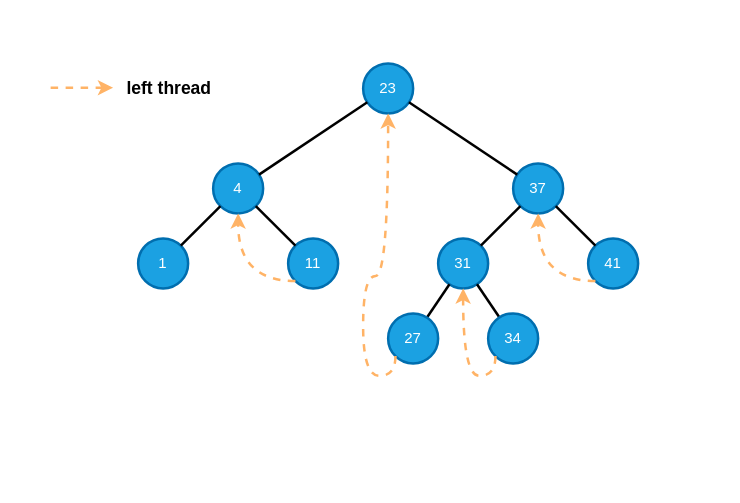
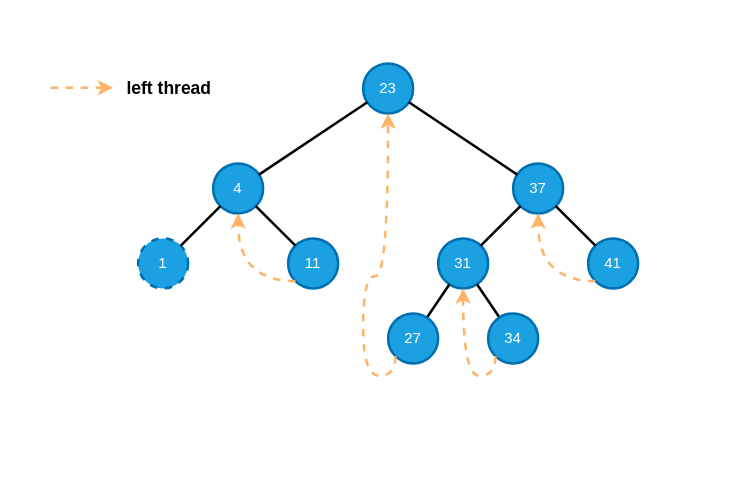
- <mxCell id="6" value="1" style="ellipse;whiteSpace=wrap;html=1;aspect=fixed;strokeColor=#006EAF;strokeWidth=2;fillColor=#1ba1e2;fontColor=#ffffff;" parent="1" vertex="1"><mxGeometry x="110" y="190" width="40" height="40" as="geometry" /></mxCell>
+ <mxCell id="6" value="1" style="ellipse;whiteSpace=wrap;html=1;aspect=fixed;strokeColor=#006EAF;strokeWidth=2;fillColor=#1ba1e2;fontColor=#ffffff;dashed=1;" parent="1" vertex="1"><mxGeometry x="110" y="190" width="40" height="40" as="geometry" /></mxCell>
